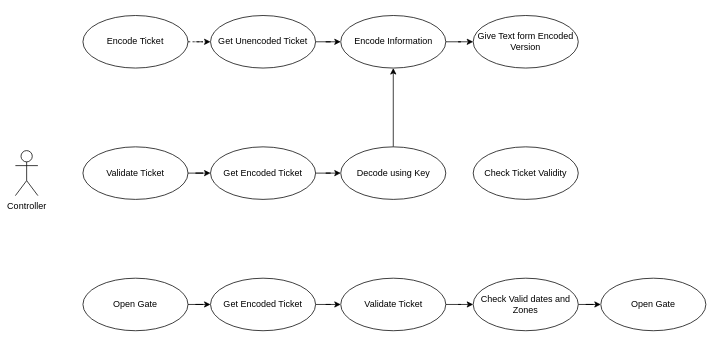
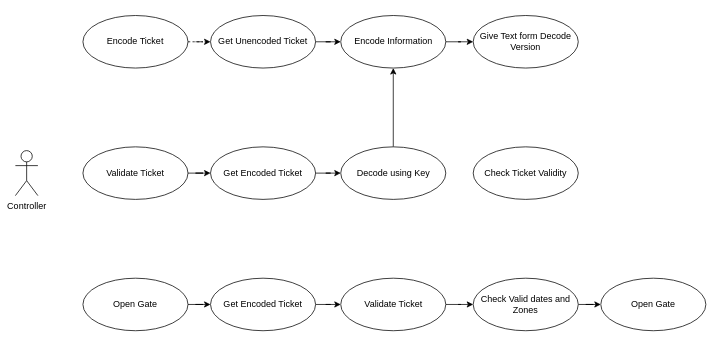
- <mxCell id="8" value="Give Text form Encoded Version" style="ellipse;whiteSpace=wrap;html=1;" parent="1" vertex="1"><mxGeometry x="630" y="20" width="140" height="70" as="geometry" /></mxCell>
+ <mxCell id="8" value="Give Text form Decode Version" style="ellipse;whiteSpace=wrap;html=1;" parent="1" vertex="1"><mxGeometry x="630" y="20" width="140" height="70" as="geometry" /></mxCell>
